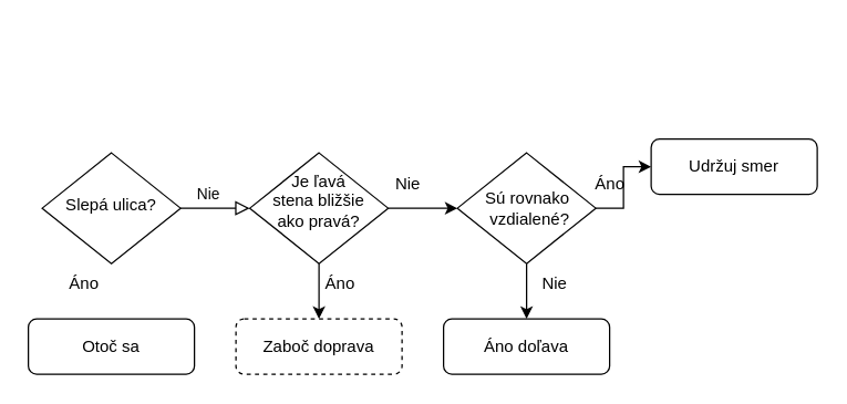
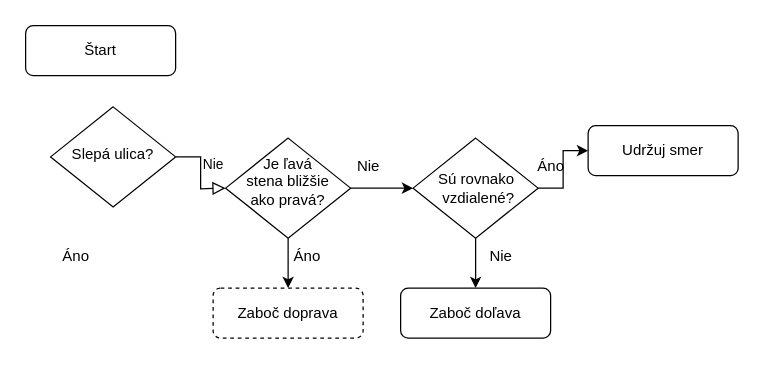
+ <mxCell id="2" value="Štart" style="rounded=1;whiteSpace=wrap;html=1;fontSize=12;glass=0;strokeWidth=1;shadow=0;" parent="1" vertex="1"><mxGeometry x="20" y="20" width="120" height="40" as="geometry" /></mxCell>
- <mxCell id="4" value="Slepá ulica?" style="rhombus;whiteSpace=wrap;html=1;shadow=0;fontFamily=Helvetica;fontSize=12;align=center;strokeWidth=1;spacing=6;spacingTop=-4;" parent="1" vertex="1"><mxGeometry x="30" y="110" width="100" height="80" as="geometry" /></mxCell>
+ <mxCell id="4" value="Slepá ulica?" style="rhombus;whiteSpace=wrap;html=1;shadow=0;fontFamily=Helvetica;fontSize=12;align=center;strokeWidth=1;spacing=6;spacingTop=-4;" parent="1" vertex="1"><mxGeometry x="40" y="85" width="100" height="80" as="geometry" /></mxCell>
- <mxCell id="6" value="Otoč sa" style="rounded=1;whiteSpace=wrap;html=1;fontSize=12;glass=0;strokeWidth=1;shadow=0;" vertex="1" parent="1"><mxGeometry x="20" y="230" width="120" height="40" as="geometry" /></mxCell>
- <mxCell id="13" value="Áno doľava" style="rounded=1;whiteSpace=wrap;html=1;fontSize=12;glass=0;strokeWidth=1;shadow=0;" vertex="1" parent="1"><mxGeometry x="320" y="230" width="120" height="40" as="geometry" /></mxCell>
+ <mxCell id="13" value="Zaboč doľava" style="rounded=1;whiteSpace=wrap;html=1;fontSize=12;glass=0;strokeWidth=1;shadow=0;" vertex="1" parent="1"><mxGeometry x="320" y="230" width="120" height="40" as="geometry" /></mxCell>
